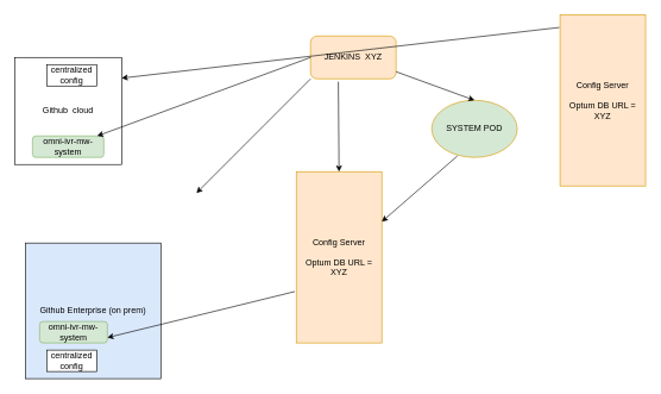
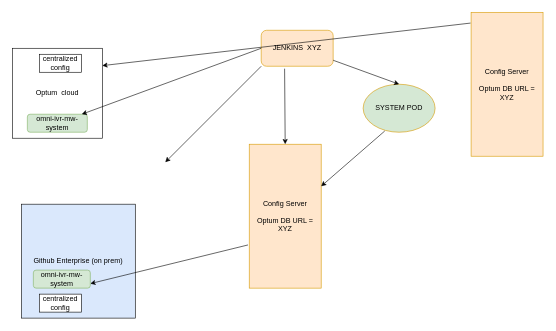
- <mxCell id="2" value="Github&amp;nbsp; cloud" style="whiteSpace=wrap;html=1;aspect=fixed;" parent="1" vertex="1"><mxGeometry x="20" y="80" width="150" height="150" as="geometry" /></mxCell>
+ <mxCell id="2" value="Optum&amp;nbsp; cloud" style="whiteSpace=wrap;html=1;aspect=fixed;" parent="1" vertex="1"><mxGeometry x="20" y="80" width="150" height="150" as="geometry" /></mxCell>
